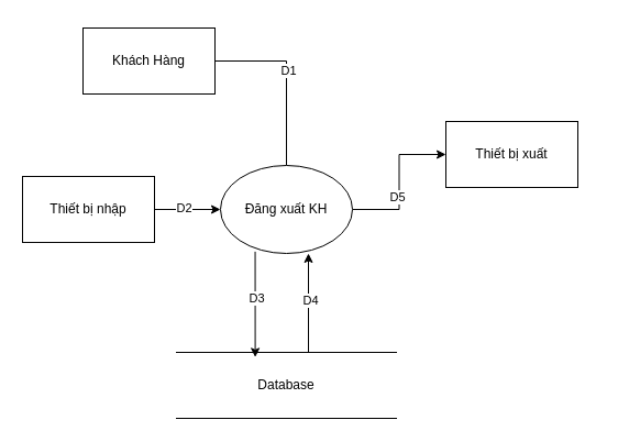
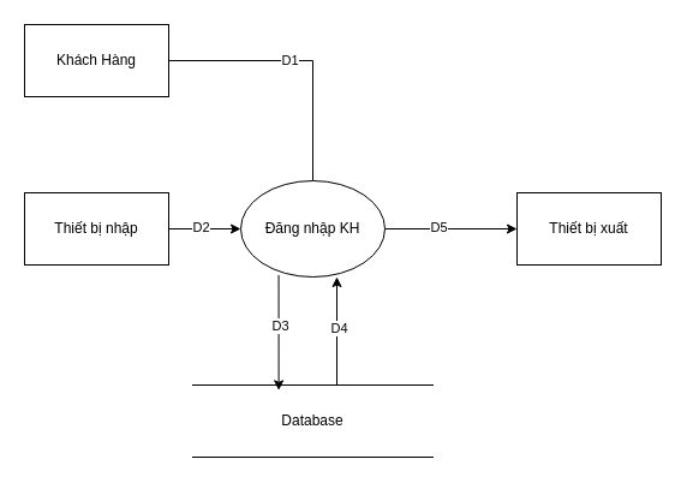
- <mxCell id="4" value="Khách Hàng" style="rounded=0;whiteSpace=wrap;html=1;" vertex="1" parent="1"><mxGeometry x="75" y="25" width="120" height="60" as="geometry" /></mxCell>
+ <mxCell id="4" value="Khách Hàng" style="rounded=0;whiteSpace=wrap;html=1;" vertex="1" parent="1"><mxGeometry x="20" y="20" width="120" height="60" as="geometry" /></mxCell>
- <mxCell id="10" value="Thiết bị xuất" style="whiteSpace=wrap;html=1;" vertex="1" parent="1"><mxGeometry x="405" y="110" width="120" height="60" as="geometry" /></mxCell>
+ <mxCell id="10" value="Thiết bị xuất" style="whiteSpace=wrap;html=1;" vertex="1" parent="1"><mxGeometry x="430" y="160" width="120" height="60" as="geometry" /></mxCell>
- <mxCell id="9" value="Đăng xuất KH" style="ellipse;whiteSpace=wrap;html=1;" vertex="1" parent="1"><mxGeometry x="200" y="150" width="120" height="80" as="geometry" /></mxCell>
+ <mxCell id="9" value="Đăng nhập KH" style="ellipse;whiteSpace=wrap;html=1;" vertex="1" parent="1"><mxGeometry x="200" y="150" width="120" height="80" as="geometry" /></mxCell>
